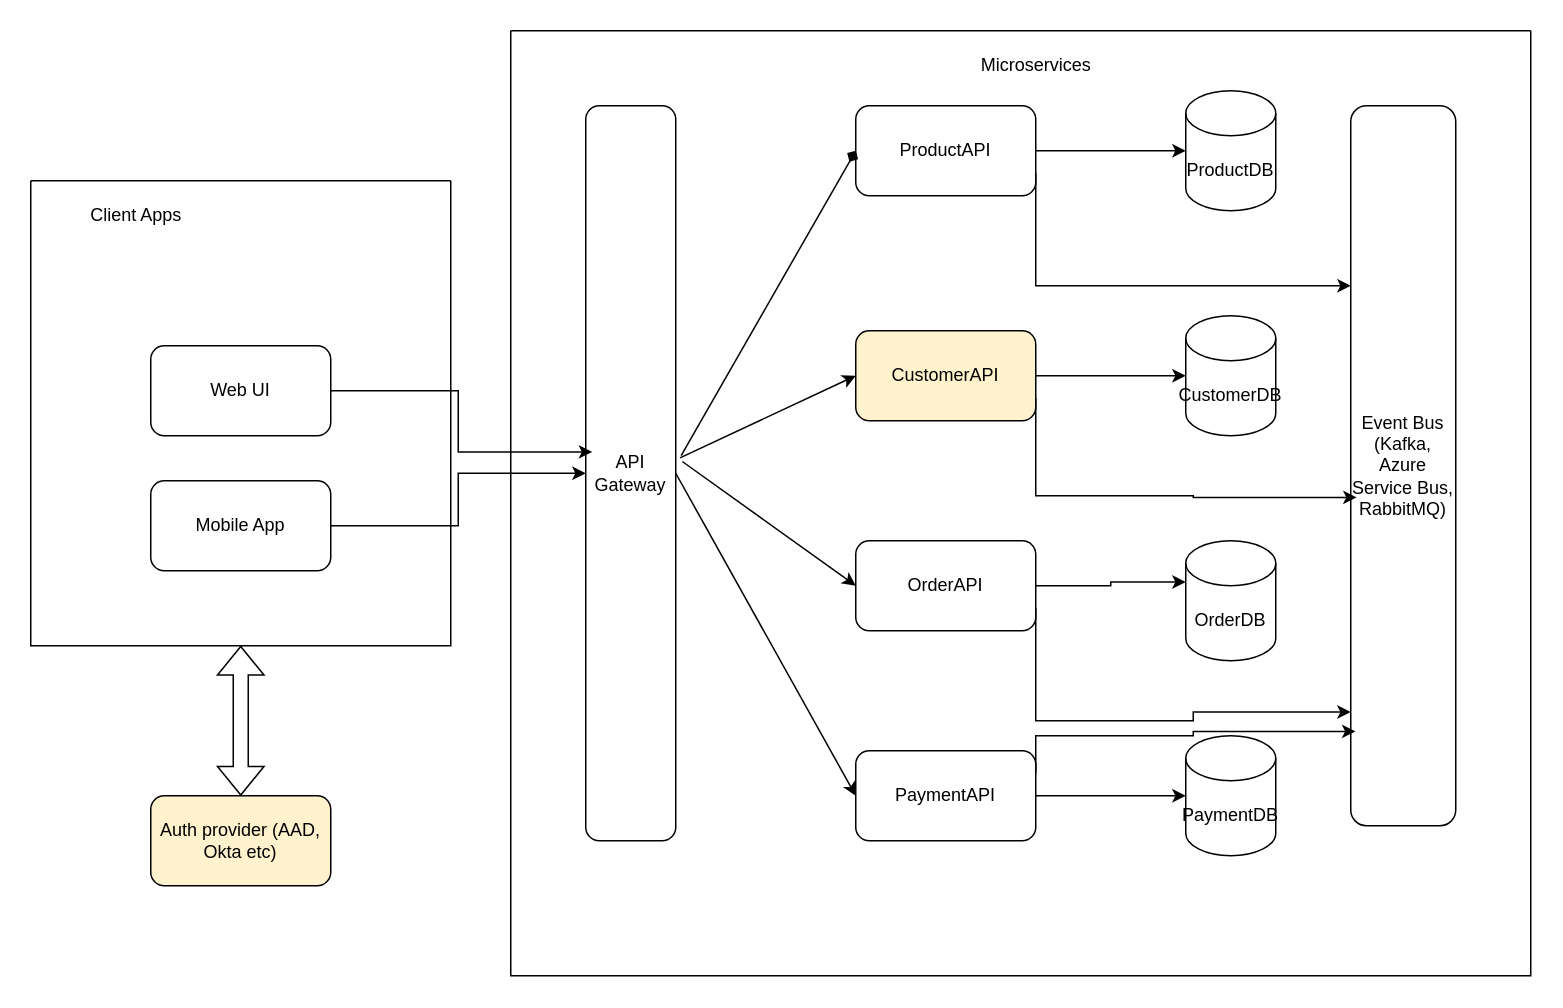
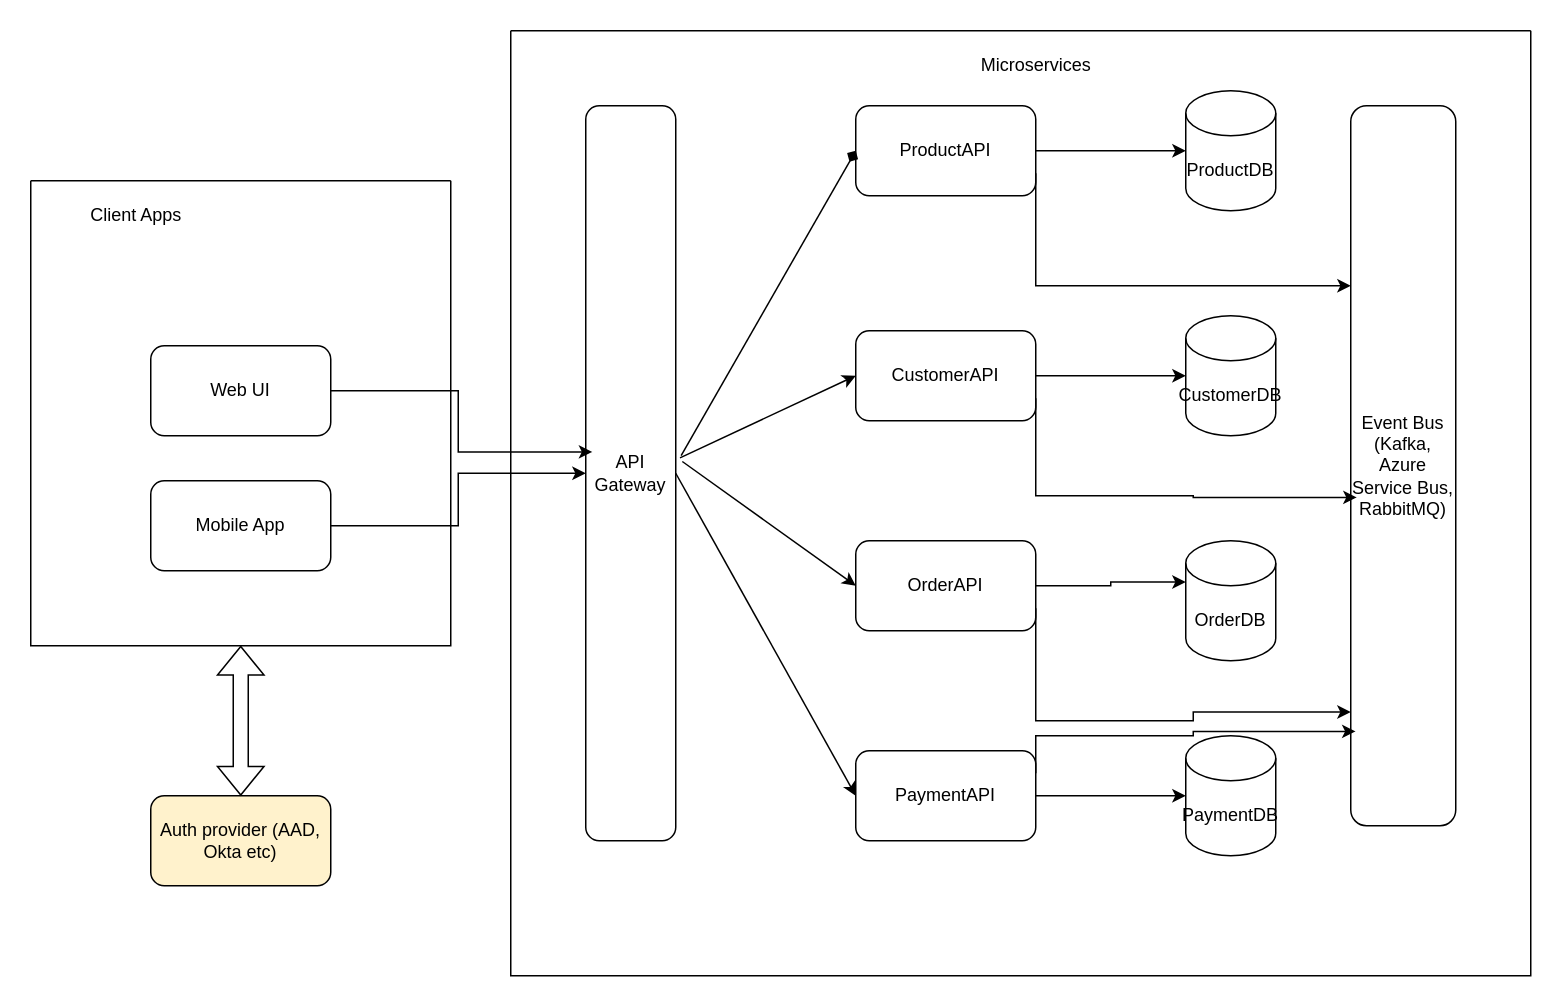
- <mxCell id="12" value="CustomerAPI" style="rounded=1;whiteSpace=wrap;html=1;fillColor=#fff2cc;" vertex="1" parent="8"><mxGeometry x="230" y="200" width="120" height="60" as="geometry" /></mxCell>
+ <mxCell id="12" value="CustomerAPI" style="rounded=1;whiteSpace=wrap;html=1;" vertex="1" parent="8"><mxGeometry x="230" y="200" width="120" height="60" as="geometry" /></mxCell>
